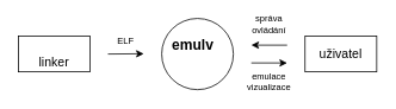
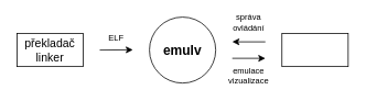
- <mxCell id="3" value="&lt;b style=&quot;font-size: 16px;&quot;&gt;emulv&lt;/b&gt;" style="text;strokeColor=none;align=center;fillColor=none;html=1;verticalAlign=middle;whiteSpace=wrap;rounded=0;fontSize=16;" vertex="1" parent="1"><mxGeometry x="185" y="35" width="60" height="30" as="geometry" /></mxCell>
+ <mxCell id="3" value="&lt;b style=&quot;font-size: 16px;&quot;&gt;emulv&lt;/b&gt;" style="text;strokeColor=none;align=center;fillColor=none;html=1;verticalAlign=middle;whiteSpace=wrap;rounded=0;fontSize=16;" vertex="1" parent="1"><mxGeometry x="190" y="45" width="60" height="30" as="geometry" /></mxCell>
+ <mxCell id="5" value="překladač" style="text;html=1;strokeColor=none;fillColor=none;align=center;verticalAlign=middle;whiteSpace=wrap;rounded=0;fontSize=14;spacingBottom=2;" vertex="1" parent="1"><mxGeometry x="25" y="45" width="70" height="15" as="geometry" /></mxCell>
- <mxCell id="7" value="uživatel" style="text;html=1;strokeColor=none;fillColor=none;align=center;verticalAlign=middle;whiteSpace=wrap;rounded=0;fontSize=14;" vertex="1" parent="1"><mxGeometry x="350" y="45" width="60" height="30" as="geometry" /></mxCell>
